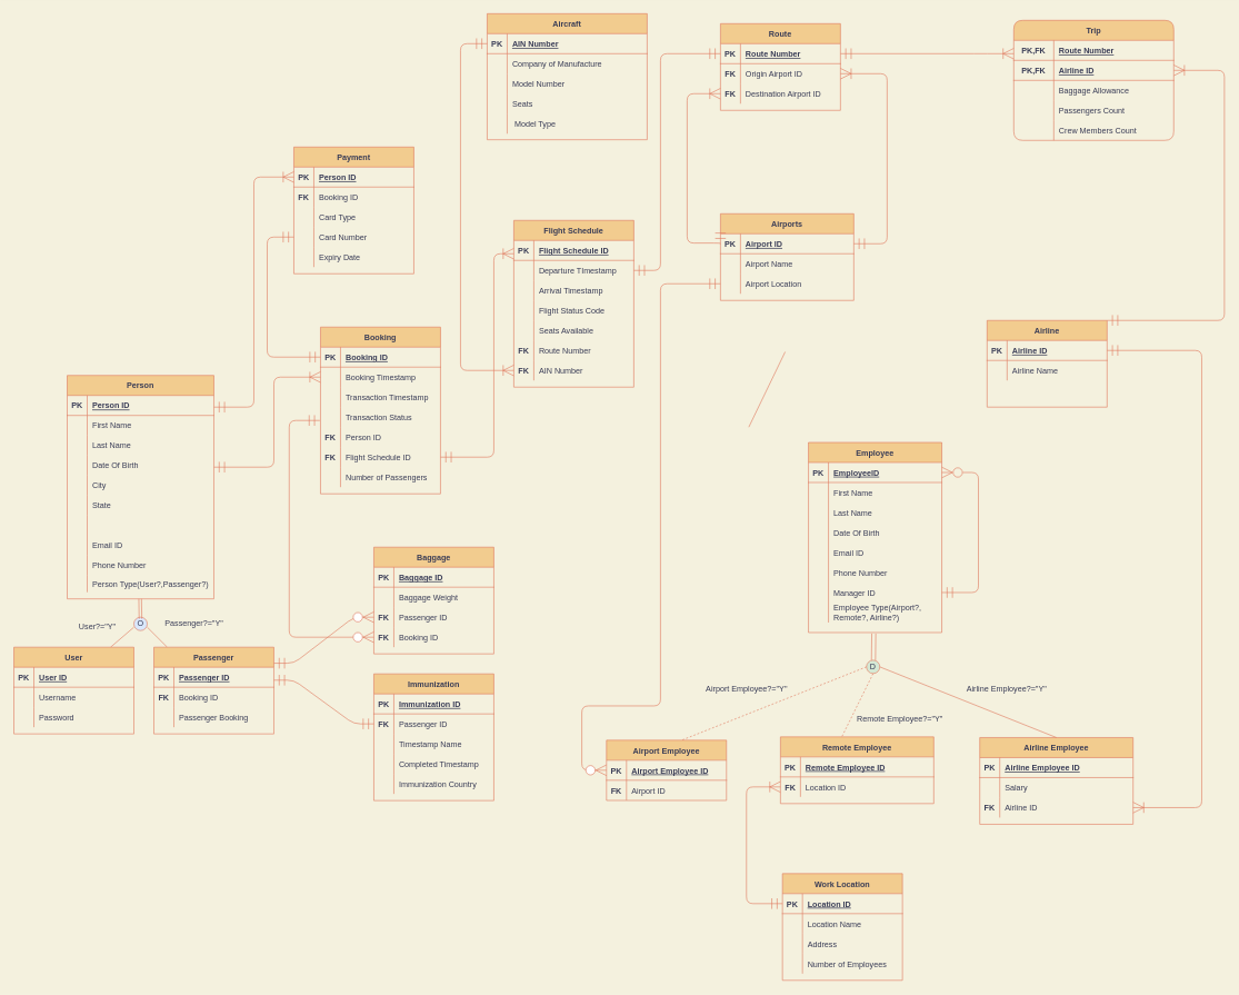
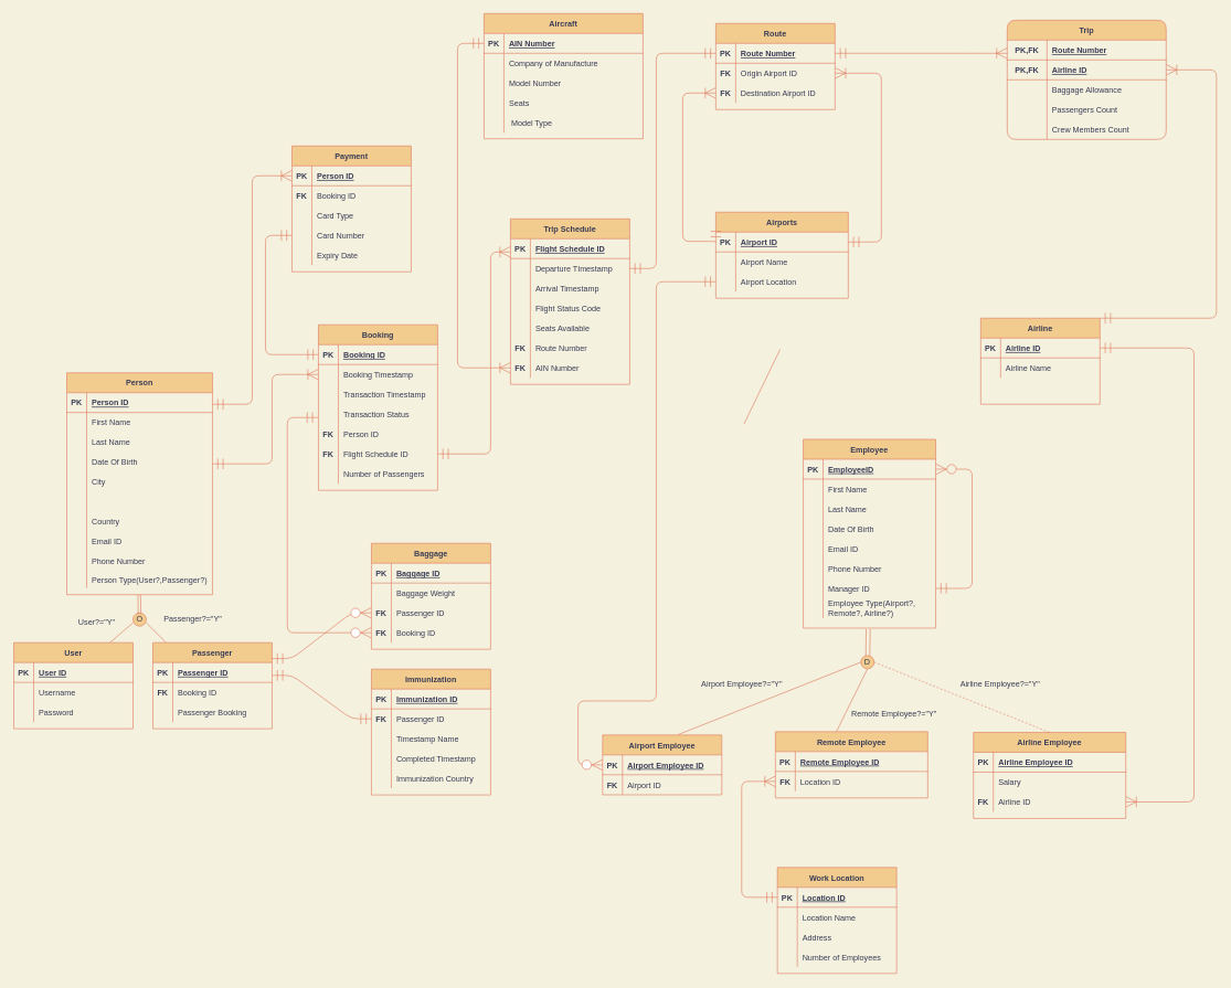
- <mxCell id="143" value="Flight Schedule" style="shape=table;startSize=30;container=1;collapsible=1;childLayout=tableLayout;fixedRows=1;rowLines=0;fontStyle=1;align=center;resizeLast=1;hachureGap=4;pointerEvents=0;fillColor=#F2CC8F;strokeColor=#E07A5F;fontColor=#393C56;" parent="1" vertex="1"><mxGeometry x="770" y="330" width="180" height="250" as="geometry" /></mxCell>
+ <mxCell id="143" value="Trip Schedule" style="shape=table;startSize=30;container=1;collapsible=1;childLayout=tableLayout;fixedRows=1;rowLines=0;fontStyle=1;align=center;resizeLast=1;hachureGap=4;pointerEvents=0;fillColor=#F2CC8F;strokeColor=#E07A5F;fontColor=#393C56;" parent="1" vertex="1"><mxGeometry x="770" y="330" width="180" height="250" as="geometry" /></mxCell>
- <mxCell id="20" value="State" style="shape=partialRectangle;connectable=0;fillColor=none;top=0;left=0;bottom=0;right=0;align=left;spacingLeft=6;overflow=hidden;strokeColor=#E07A5F;fontColor=#393C56;" parent="18" vertex="1"><mxGeometry x="30" width="190" height="30" as="geometry"><mxRectangle width="190" height="30" as="alternateBounds" /></mxGeometry></mxCell>
+ <mxCell id="23" value="Country" style="shape=partialRectangle;connectable=0;fillColor=none;top=0;left=0;bottom=0;right=0;align=left;spacingLeft=6;overflow=hidden;strokeColor=#E07A5F;fontColor=#393C56;" parent="21" vertex="1"><mxGeometry x="30" width="190" height="30" as="geometry"><mxRectangle width="190" height="30" as="alternateBounds" /></mxGeometry></mxCell>
- <mxCell id="33" value="O" style="ellipse;whiteSpace=wrap;html=1;aspect=fixed;hachureGap=4;pointerEvents=0;fillColor=#dae8fc;strokeColor=#E07A5F;fontColor=#393C56;" parent="1" vertex="1"><mxGeometry x="200" y="925" width="20" height="20" as="geometry" /></mxCell>
+ <mxCell id="33" value="O" style="ellipse;whiteSpace=wrap;html=1;aspect=fixed;hachureGap=4;pointerEvents=0;fillColor=#F2CC8F;strokeColor=#E07A5F;fontColor=#393C56;" parent="1" vertex="1"><mxGeometry x="200" y="925" width="20" height="20" as="geometry" /></mxCell>
- <mxCell id="104" value="D" style="ellipse;whiteSpace=wrap;html=1;aspect=fixed;hachureGap=4;pointerEvents=0;fillColor=#d5e8d4;strokeColor=#E07A5F;fontColor=#393C56;" parent="1" vertex="1"><mxGeometry x="1299" y="989.5" width="20" height="20" as="geometry" /></mxCell>
+ <mxCell id="104" value="D" style="ellipse;whiteSpace=wrap;html=1;aspect=fixed;hachureGap=4;pointerEvents=0;fillColor=#F2CC8F;strokeColor=#E07A5F;fontColor=#393C56;" parent="1" vertex="1"><mxGeometry x="1299" y="989.5" width="20" height="20" as="geometry" /></mxCell>
- <mxCell id="278" value="" style="endArrow=none;html=1;startSize=14;endSize=14;sourcePerimeterSpacing=8;targetPerimeterSpacing=8;exitX=1;exitY=0.5;exitDx=0;exitDy=0;entryX=0.5;entryY=0;entryDx=0;entryDy=0;labelBackgroundColor=#F4F1DE;strokeColor=#E07A5F;fontColor=#393C56;" parent="1" source="104" target="268" edge="1"><mxGeometry width="50" height="50" relative="1" as="geometry"><mxPoint x="1326.071" y="1016.571" as="sourcePoint" /><mxPoint x="1450" y="1049.5" as="targetPoint" /></mxGeometry></mxCell>
+ <mxCell id="278" value="" style="endArrow=none;html=1;startSize=14;endSize=14;sourcePerimeterSpacing=8;targetPerimeterSpacing=8;exitX=1;exitY=0.5;exitDx=0;exitDy=0;entryX=0.5;entryY=0;entryDx=0;entryDy=0;labelBackgroundColor=#F4F1DE;strokeColor=#E07A5F;fontColor=#393C56;dashed=1;" parent="1" source="104" target="268" edge="1"><mxGeometry width="50" height="50" relative="1" as="geometry"><mxPoint x="1326.071" y="1016.571" as="sourcePoint" /><mxPoint x="1450" y="1049.5" as="targetPoint" /></mxGeometry></mxCell>
- <mxCell id="106" value="" style="endArrow=none;html=1;startSize=14;endSize=14;sourcePerimeterSpacing=8;targetPerimeterSpacing=8;entryX=0;entryY=0.5;entryDx=0;entryDy=0;exitX=0.633;exitY=-0.006;exitDx=0;exitDy=0;exitPerimeter=0;labelBackgroundColor=#F4F1DE;strokeColor=#E07A5F;fontColor=#393C56;dashed=1;" parent="1" source="87" target="104" edge="1"><mxGeometry width="50" height="50" relative="1" as="geometry"><mxPoint x="1179" y="1029.5" as="sourcePoint" /><mxPoint x="1229" y="979.5" as="targetPoint" /></mxGeometry></mxCell>
+ <mxCell id="106" value="" style="endArrow=none;html=1;startSize=14;endSize=14;sourcePerimeterSpacing=8;targetPerimeterSpacing=8;entryX=0;entryY=0.5;entryDx=0;entryDy=0;exitX=0.633;exitY=-0.006;exitDx=0;exitDy=0;exitPerimeter=0;labelBackgroundColor=#F4F1DE;strokeColor=#E07A5F;fontColor=#393C56;" parent="1" source="87" target="104" edge="1"><mxGeometry width="50" height="50" relative="1" as="geometry"><mxPoint x="1179" y="1029.5" as="sourcePoint" /><mxPoint x="1229" y="979.5" as="targetPoint" /></mxGeometry></mxCell>
- <mxCell id="105" value="" style="endArrow=none;html=1;startSize=14;endSize=14;sourcePerimeterSpacing=8;targetPerimeterSpacing=8;entryX=0.4;entryY=0;entryDx=0;entryDy=0;entryPerimeter=0;labelBackgroundColor=#F4F1DE;strokeColor=#E07A5F;fontColor=#393C56;exitX=0.5;exitY=1;exitDx=0;exitDy=0;dashed=1;" parent="1" source="104" target="94" edge="1"><mxGeometry width="50" height="50" relative="1" as="geometry"><mxPoint x="1331" y="1009.5" as="sourcePoint" /><mxPoint x="1361" y="1029.5" as="targetPoint" /></mxGeometry></mxCell>
+ <mxCell id="105" value="" style="endArrow=none;html=1;startSize=14;endSize=14;sourcePerimeterSpacing=8;targetPerimeterSpacing=8;entryX=0.4;entryY=0;entryDx=0;entryDy=0;entryPerimeter=0;labelBackgroundColor=#F4F1DE;strokeColor=#E07A5F;fontColor=#393C56;exitX=0.5;exitY=1;exitDx=0;exitDy=0;" parent="1" source="104" target="94" edge="1"><mxGeometry width="50" height="50" relative="1" as="geometry"><mxPoint x="1331" y="1009.5" as="sourcePoint" /><mxPoint x="1361" y="1029.5" as="targetPoint" /></mxGeometry></mxCell>
